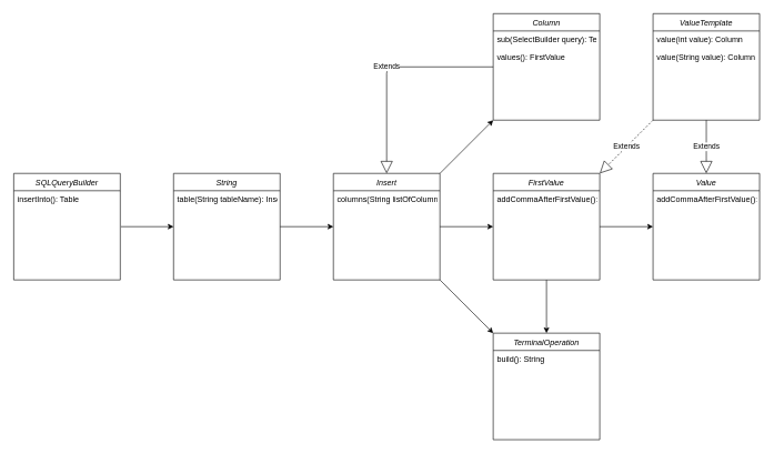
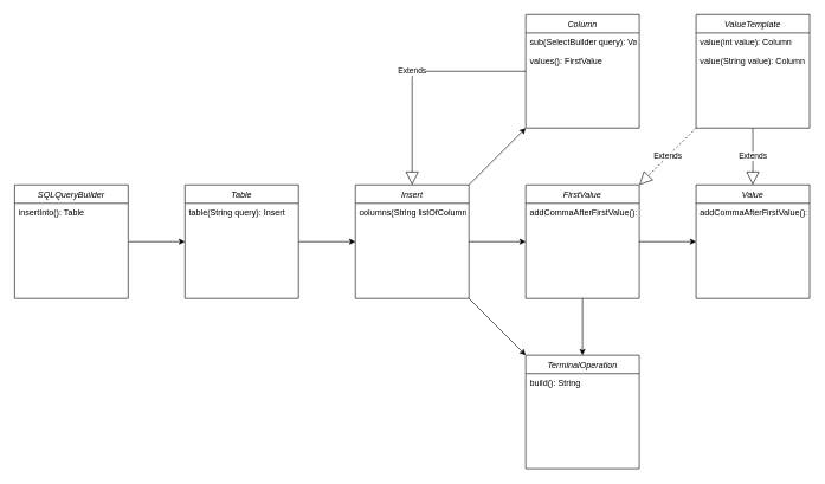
- <mxCell id="5" value="sub(SelectBuilder query): TerminalOperation" style="text;align=left;verticalAlign=top;spacingLeft=4;spacingRight=4;overflow=hidden;rotatable=0;points=[[0,0.5],[1,0.5]];portConstraint=eastwest;" parent="4" vertex="1"><mxGeometry y="26" width="160" height="26" as="geometry" /></mxCell>
+ <mxCell id="5" value="sub(SelectBuilder query): ValueTemplate" style="text;align=left;verticalAlign=top;spacingLeft=4;spacingRight=4;overflow=hidden;rotatable=0;points=[[0,0.5],[1,0.5]];portConstraint=eastwest;" parent="4" vertex="1"><mxGeometry y="26" width="160" height="26" as="geometry" /></mxCell>
- <mxCell id="8" value="String" style="swimlane;fontStyle=2;align=center;verticalAlign=top;childLayout=stackLayout;horizontal=1;startSize=26;horizontalStack=0;resizeParent=1;resizeLast=0;collapsible=1;marginBottom=0;rounded=0;shadow=0;strokeWidth=1;" parent="1" vertex="1"><mxGeometry x="260" y="260" width="160" height="160" as="geometry"><mxRectangle x="230" y="140" width="160" height="26" as="alternateBounds" /></mxGeometry></mxCell>
+ <mxCell id="8" value="Table" style="swimlane;fontStyle=2;align=center;verticalAlign=top;childLayout=stackLayout;horizontal=1;startSize=26;horizontalStack=0;resizeParent=1;resizeLast=0;collapsible=1;marginBottom=0;rounded=0;shadow=0;strokeWidth=1;" parent="1" vertex="1"><mxGeometry x="260" y="260" width="160" height="160" as="geometry"><mxRectangle x="230" y="140" width="160" height="26" as="alternateBounds" /></mxGeometry></mxCell>
- <mxCell id="9" value="table(String tableName): Insert" style="text;align=left;verticalAlign=top;spacingLeft=4;spacingRight=4;overflow=hidden;rotatable=0;points=[[0,0.5],[1,0.5]];portConstraint=eastwest;" parent="8" vertex="1"><mxGeometry y="26" width="160" height="26" as="geometry" /></mxCell>
+ <mxCell id="9" value="table(String query): Insert" style="text;align=left;verticalAlign=top;spacingLeft=4;spacingRight=4;overflow=hidden;rotatable=0;points=[[0,0.5],[1,0.5]];portConstraint=eastwest;" parent="8" vertex="1"><mxGeometry y="26" width="160" height="26" as="geometry" /></mxCell>
